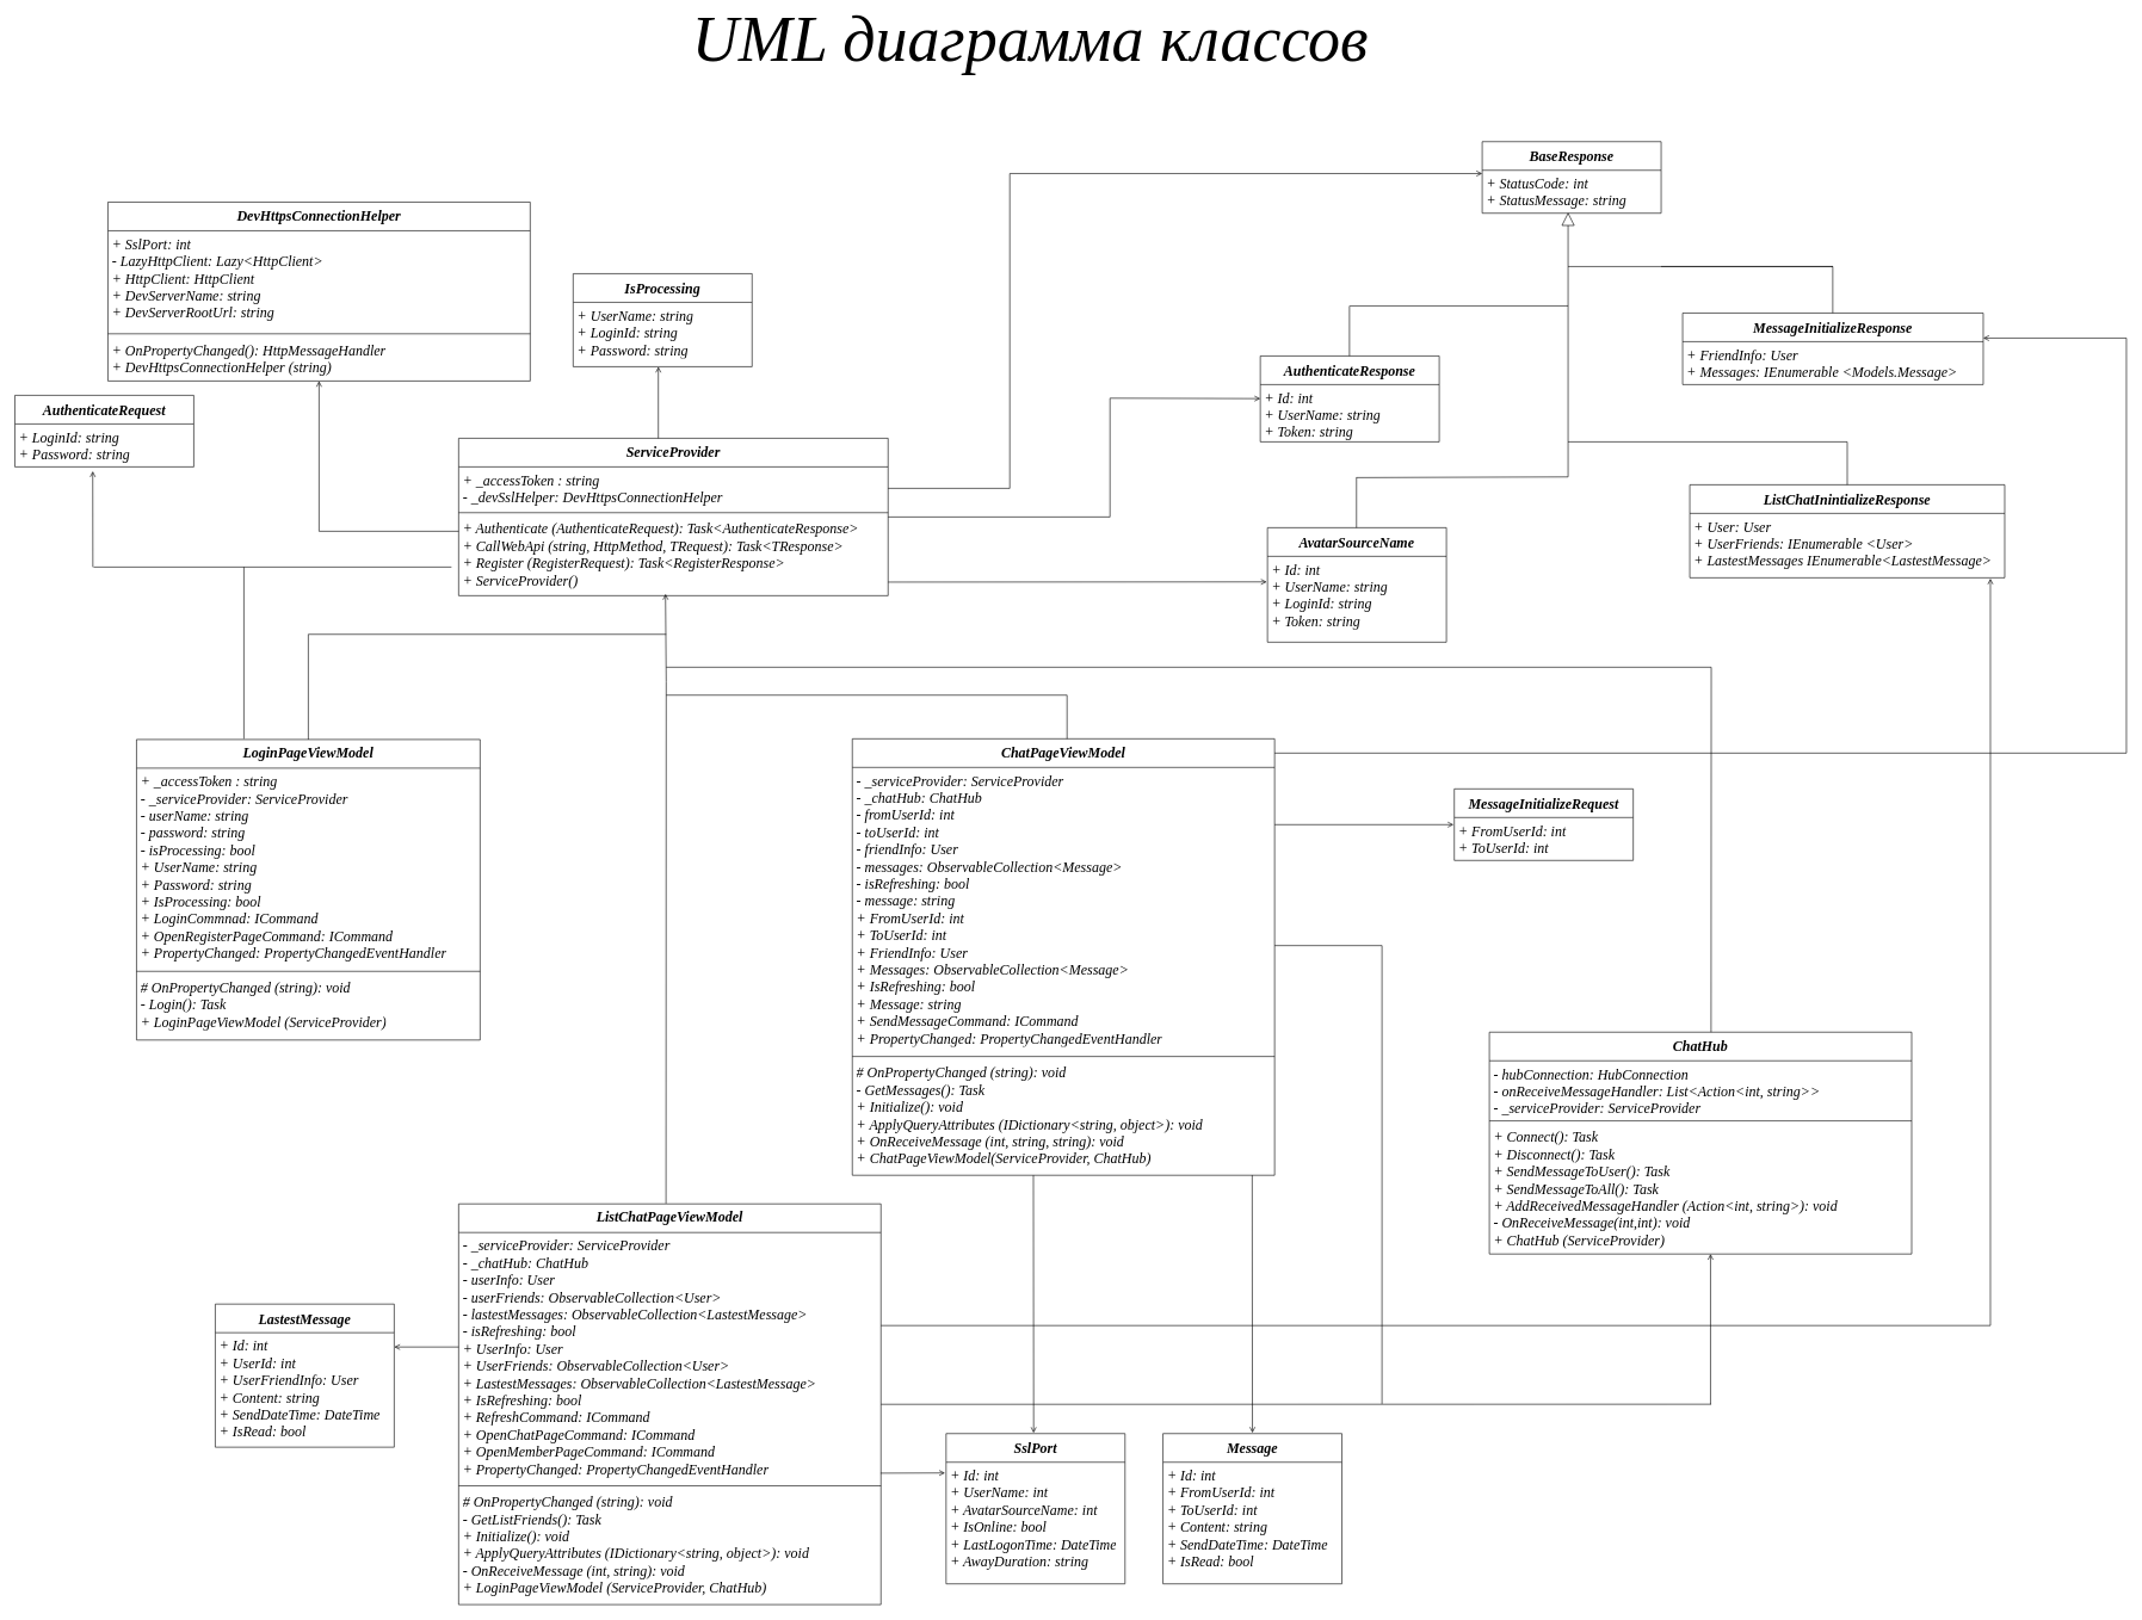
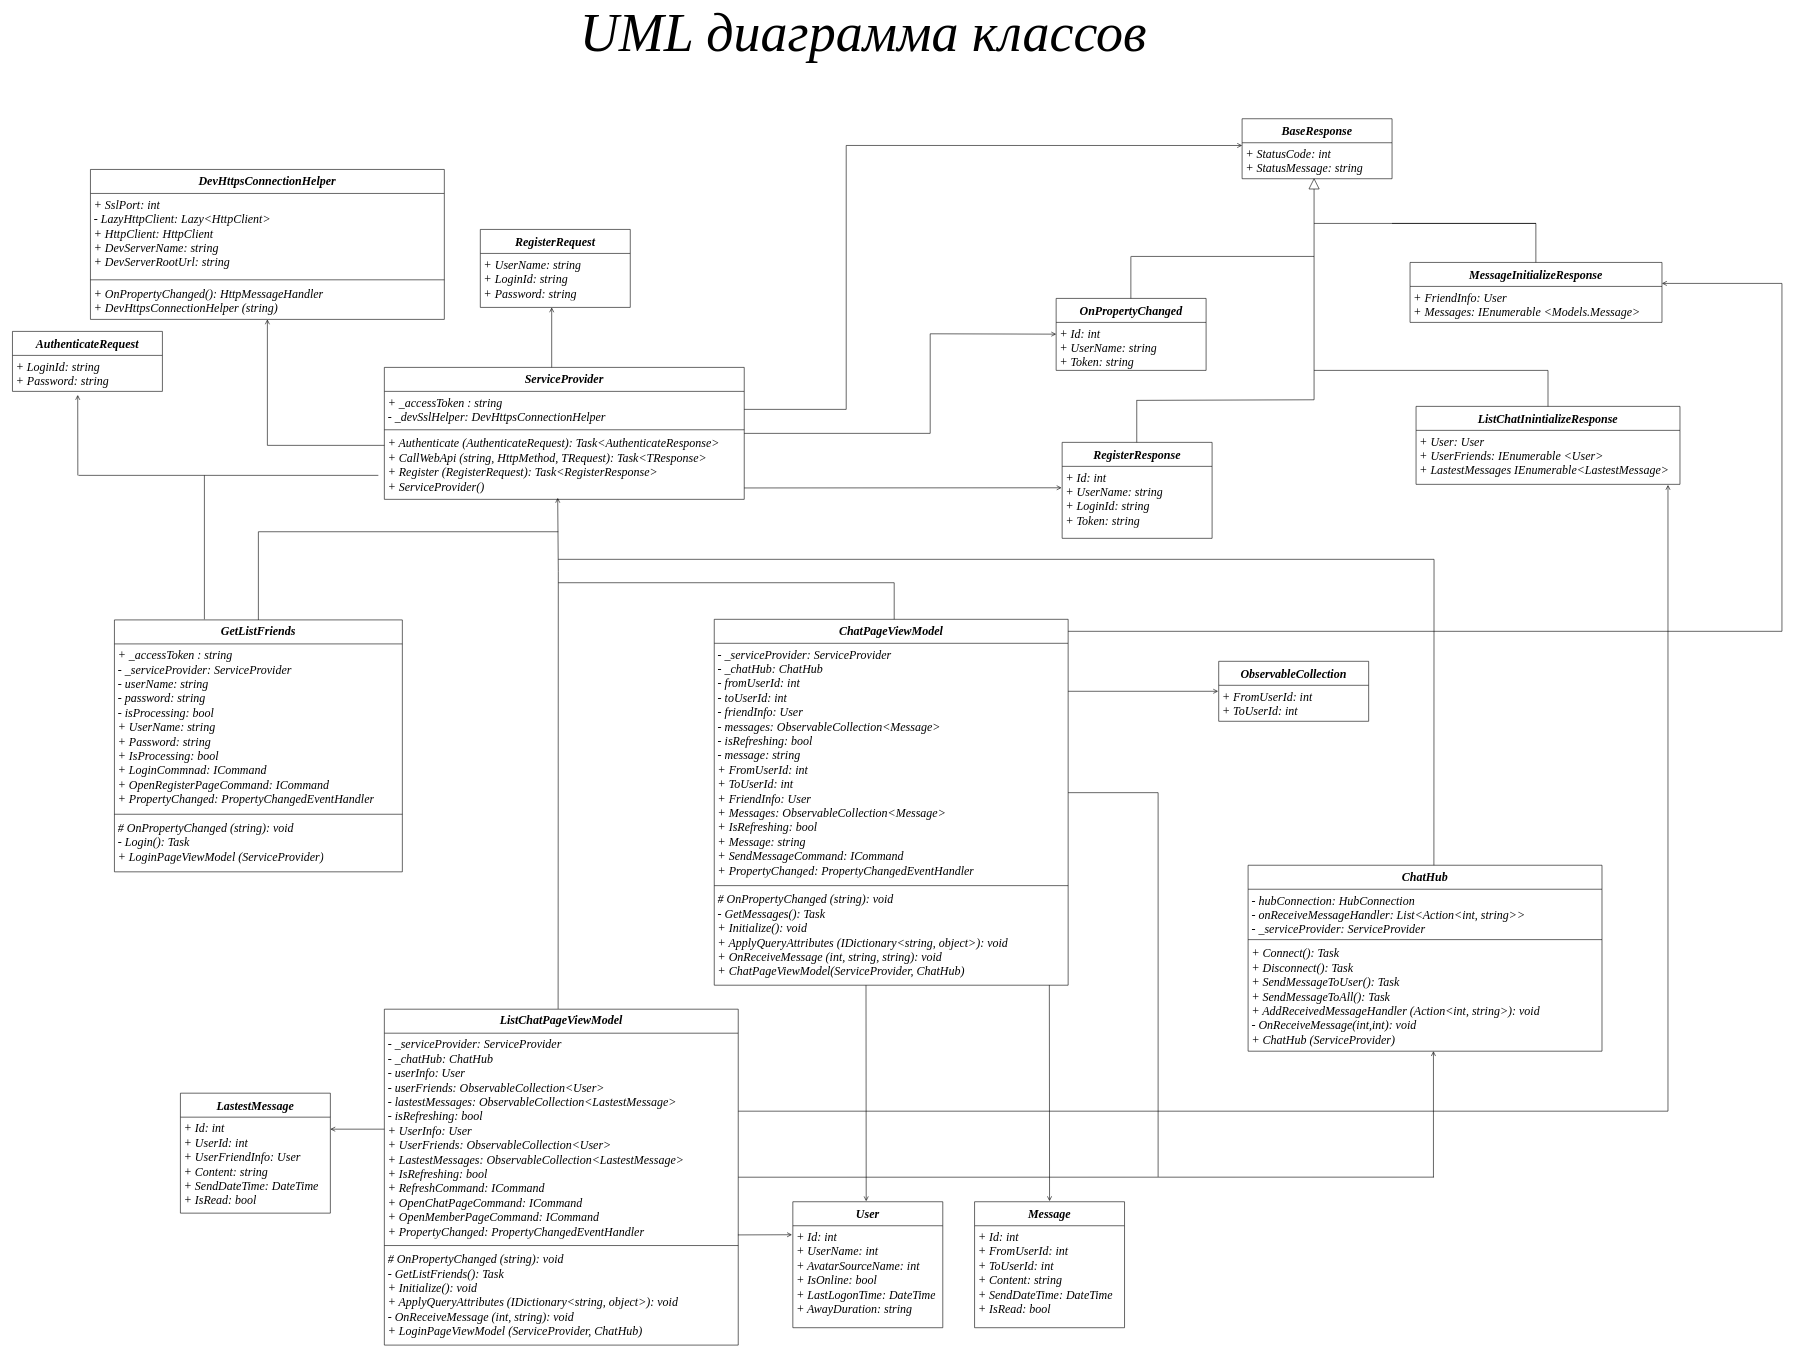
- <mxCell id="29" value="&lt;font style=&quot;font-size: 20px;&quot; face=&quot;GOST type B&quot;&gt;&lt;b&gt;IsProcessing&lt;/b&gt;&lt;/font&gt;" style="swimlane;fontStyle=2;childLayout=stackLayout;horizontal=1;startSize=40;horizontalStack=0;resizeParent=1;resizeParentMax=0;resizeLast=0;collapsible=1;marginBottom=0;whiteSpace=wrap;html=1;perimeterSpacing=5;strokeWidth=1;arcSize=15;" parent="1" vertex="1"><mxGeometry x="800" y="363" width="250" height="130" as="geometry" /></mxCell>
+ <mxCell id="29" value="&lt;font style=&quot;font-size: 20px;&quot; face=&quot;GOST type B&quot;&gt;&lt;b&gt;RegisterRequest&lt;/b&gt;&lt;/font&gt;" style="swimlane;fontStyle=2;childLayout=stackLayout;horizontal=1;startSize=40;horizontalStack=0;resizeParent=1;resizeParentMax=0;resizeLast=0;collapsible=1;marginBottom=0;whiteSpace=wrap;html=1;perimeterSpacing=5;strokeWidth=1;arcSize=15;" parent="1" vertex="1"><mxGeometry x="800" y="363" width="250" height="130" as="geometry" /></mxCell>
- <mxCell id="37" value="&lt;font face=&quot;GOST type B&quot;&gt;&lt;b style=&quot;font-size: 20px;&quot;&gt;AuthenticateResponse&lt;/b&gt;&lt;/font&gt;" style="swimlane;fontStyle=2;childLayout=stackLayout;horizontal=1;startSize=40;horizontalStack=0;resizeParent=1;resizeParentMax=0;resizeLast=0;collapsible=1;marginBottom=0;whiteSpace=wrap;html=1;perimeterSpacing=5;strokeWidth=1;arcSize=15;" parent="1" vertex="1"><mxGeometry x="1760" y="478" width="250" height="120" as="geometry" /></mxCell>
+ <mxCell id="37" value="&lt;font face=&quot;GOST type B&quot;&gt;&lt;b style=&quot;font-size: 20px;&quot;&gt;OnPropertyChanged&lt;/b&gt;&lt;/font&gt;" style="swimlane;fontStyle=2;childLayout=stackLayout;horizontal=1;startSize=40;horizontalStack=0;resizeParent=1;resizeParentMax=0;resizeLast=0;collapsible=1;marginBottom=0;whiteSpace=wrap;html=1;perimeterSpacing=5;strokeWidth=1;arcSize=15;" parent="1" vertex="1"><mxGeometry x="1760" y="478" width="250" height="120" as="geometry" /></mxCell>
- <mxCell id="31" value="&lt;font size=&quot;1&quot; face=&quot;GOST type B&quot;&gt;&lt;b style=&quot;font-size: 20px;&quot;&gt;AvatarSourceName&lt;/b&gt;&lt;/font&gt;" style="swimlane;fontStyle=2;childLayout=stackLayout;horizontal=1;startSize=40;horizontalStack=0;resizeParent=1;resizeParentMax=0;resizeLast=0;collapsible=1;marginBottom=0;whiteSpace=wrap;html=1;perimeterSpacing=5;strokeWidth=1;arcSize=15;" parent="1" vertex="1"><mxGeometry x="1770" y="718" width="250" height="160" as="geometry" /></mxCell>
+ <mxCell id="31" value="&lt;font size=&quot;1&quot; face=&quot;GOST type B&quot;&gt;&lt;b style=&quot;font-size: 20px;&quot;&gt;RegisterResponse&lt;/b&gt;&lt;/font&gt;" style="swimlane;fontStyle=2;childLayout=stackLayout;horizontal=1;startSize=40;horizontalStack=0;resizeParent=1;resizeParentMax=0;resizeLast=0;collapsible=1;marginBottom=0;whiteSpace=wrap;html=1;perimeterSpacing=5;strokeWidth=1;arcSize=15;" parent="1" vertex="1"><mxGeometry x="1770" y="718" width="250" height="160" as="geometry" /></mxCell>
- <mxCell id="9" value="&lt;font face=&quot;GOST type B&quot;&gt;LoginPageViewModel&lt;/font&gt;" style="swimlane;fontStyle=3;align=center;verticalAlign=top;childLayout=stackLayout;horizontal=1;startSize=40;horizontalStack=0;resizeParent=1;resizeParentMax=0;resizeLast=0;collapsible=1;marginBottom=0;whiteSpace=wrap;html=1;fontSize=20;" parent="1" vertex="1"><mxGeometry x="190" y="1014" width="480" height="420" as="geometry" /></mxCell>
+ <mxCell id="9" value="&lt;font face=&quot;GOST type B&quot;&gt;GetListFriends&lt;/font&gt;" style="swimlane;fontStyle=3;align=center;verticalAlign=top;childLayout=stackLayout;horizontal=1;startSize=40;horizontalStack=0;resizeParent=1;resizeParentMax=0;resizeLast=0;collapsible=1;marginBottom=0;whiteSpace=wrap;html=1;fontSize=20;" parent="1" vertex="1"><mxGeometry x="190" y="1014" width="480" height="420" as="geometry" /></mxCell>
- <mxCell id="41" value="&lt;font face=&quot;GOST type B&quot;&gt;&lt;b style=&quot;font-size: 20px;&quot;&gt;MessageInitializeRequest&lt;/b&gt;&lt;/font&gt;" style="swimlane;fontStyle=2;childLayout=stackLayout;horizontal=1;startSize=40;horizontalStack=0;resizeParent=1;resizeParentMax=0;resizeLast=0;collapsible=1;marginBottom=0;whiteSpace=wrap;html=1;perimeterSpacing=5;strokeWidth=1;arcSize=15;" parent="1" vertex="1"><mxGeometry x="2031" y="1083" width="250" height="100" as="geometry" /></mxCell>
+ <mxCell id="41" value="&lt;font face=&quot;GOST type B&quot;&gt;&lt;b style=&quot;font-size: 20px;&quot;&gt;ObservableCollection&lt;/b&gt;&lt;/font&gt;" style="swimlane;fontStyle=2;childLayout=stackLayout;horizontal=1;startSize=40;horizontalStack=0;resizeParent=1;resizeParentMax=0;resizeLast=0;collapsible=1;marginBottom=0;whiteSpace=wrap;html=1;perimeterSpacing=5;strokeWidth=1;arcSize=15;" parent="1" vertex="1"><mxGeometry x="2031" y="1083" width="250" height="100" as="geometry" /></mxCell>
- <mxCell id="45" value="&lt;font face=&quot;GOST type B&quot;&gt;&lt;b style=&quot;font-size: 20px;&quot;&gt;SslPort&lt;/b&gt;&lt;/font&gt;" style="swimlane;fontStyle=2;childLayout=stackLayout;horizontal=1;startSize=40;horizontalStack=0;resizeParent=1;resizeParentMax=0;resizeLast=0;collapsible=1;marginBottom=0;whiteSpace=wrap;html=1;perimeterSpacing=5;strokeWidth=1;arcSize=15;" parent="1" vertex="1"><mxGeometry x="1321" y="1984" width="250" height="210" as="geometry" /></mxCell>
+ <mxCell id="45" value="&lt;font face=&quot;GOST type B&quot;&gt;&lt;b style=&quot;font-size: 20px;&quot;&gt;User&lt;/b&gt;&lt;/font&gt;" style="swimlane;fontStyle=2;childLayout=stackLayout;horizontal=1;startSize=40;horizontalStack=0;resizeParent=1;resizeParentMax=0;resizeLast=0;collapsible=1;marginBottom=0;whiteSpace=wrap;html=1;perimeterSpacing=5;strokeWidth=1;arcSize=15;" parent="1" vertex="1"><mxGeometry x="1321" y="1984" width="250" height="210" as="geometry" /></mxCell>
